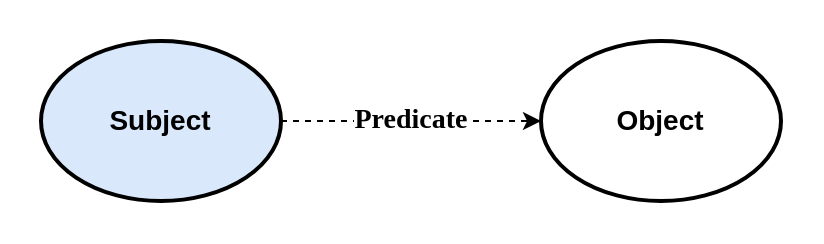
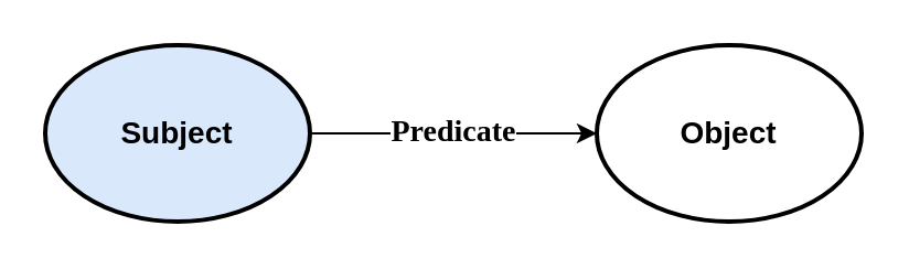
- <mxCell id="4" value="&lt;b&gt;&lt;font style=&quot;font-size: 14px;&quot; face=&quot;Georgia&quot;&gt;Predicate&lt;/font&gt;&lt;/b&gt;" style="endArrow=classic;html=1;rounded=0;entryX=0;entryY=0.5;entryDx=0;entryDy=0;exitX=1;exitY=0.5;exitDx=0;exitDy=0;dashed=1;" edge="1" parent="1" source="2" target="3"><mxGeometry width="50" height="50" relative="1" as="geometry"><mxPoint x="150" y="80" as="sourcePoint" /><mxPoint x="200" y="30" as="targetPoint" /><mxPoint as="offset" /></mxGeometry></mxCell>
+ <mxCell id="4" value="&lt;b&gt;&lt;font style=&quot;font-size: 14px;&quot; face=&quot;Georgia&quot;&gt;Predicate&lt;/font&gt;&lt;/b&gt;" style="endArrow=classic;html=1;rounded=0;entryX=0;entryY=0.5;entryDx=0;entryDy=0;exitX=1;exitY=0.5;exitDx=0;exitDy=0;" edge="1" parent="1" source="2" target="3"><mxGeometry width="50" height="50" relative="1" as="geometry"><mxPoint x="150" y="80" as="sourcePoint" /><mxPoint x="200" y="30" as="targetPoint" /><mxPoint as="offset" /></mxGeometry></mxCell>
